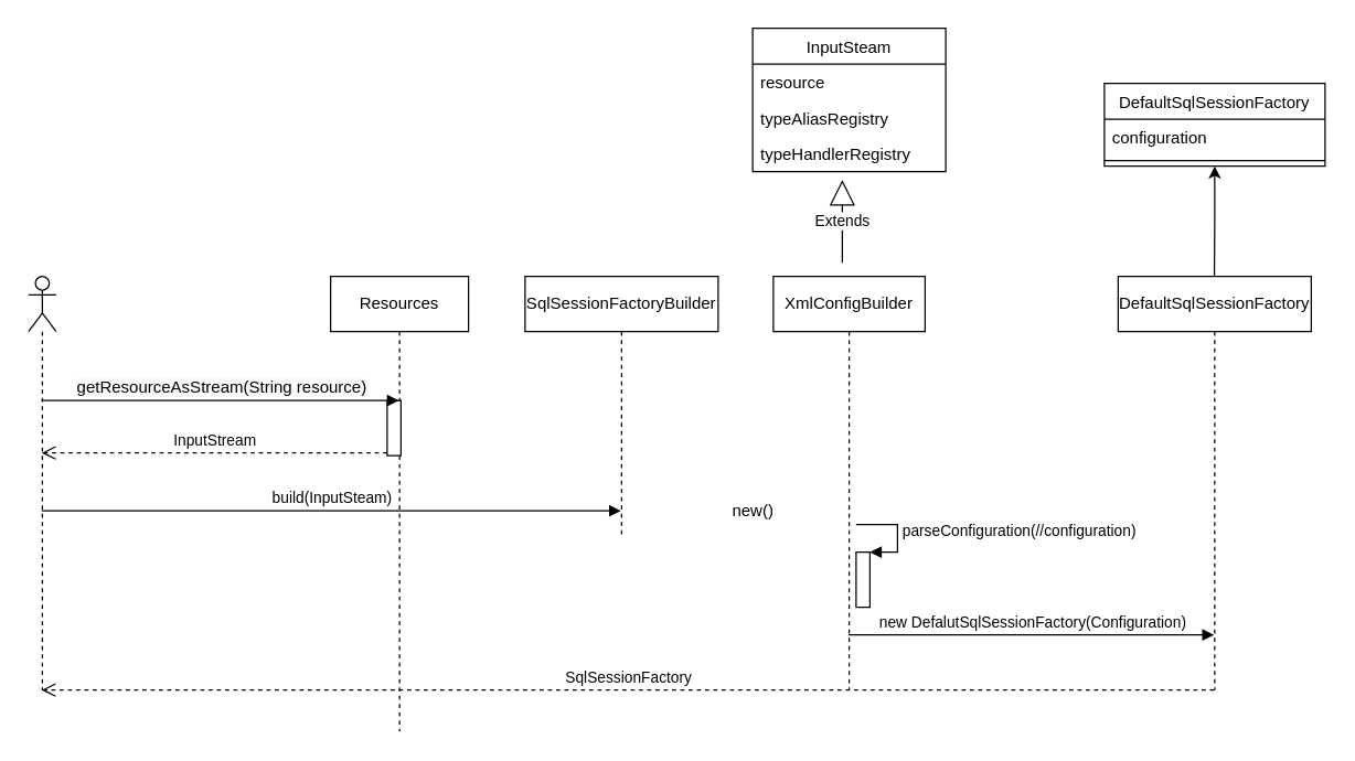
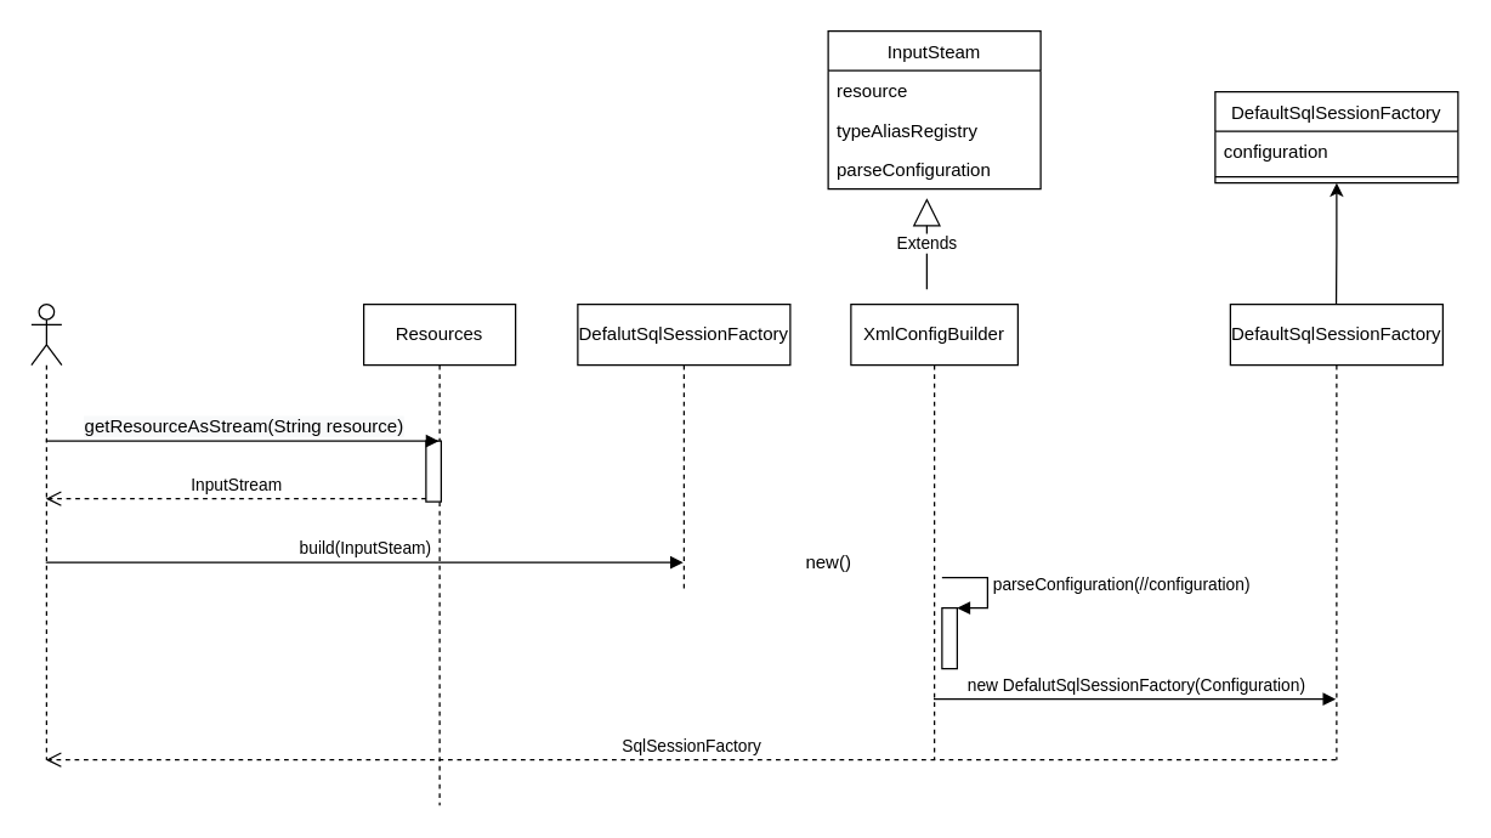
- <mxCell id="18" value="typeHandlerRegistry" style="text;strokeColor=none;fillColor=none;align=left;verticalAlign=top;spacingLeft=4;spacingRight=4;overflow=hidden;rotatable=0;points=[[0,0.5],[1,0.5]];portConstraint=eastwest;" vertex="1" parent="15"><mxGeometry y="78" width="140" height="26" as="geometry" /></mxCell>
+ <mxCell id="18" value="parseConfiguration" style="text;strokeColor=none;fillColor=none;align=left;verticalAlign=top;spacingLeft=4;spacingRight=4;overflow=hidden;rotatable=0;points=[[0,0.5],[1,0.5]];portConstraint=eastwest;" vertex="1" parent="15"><mxGeometry y="78" width="140" height="26" as="geometry" /></mxCell>
- <mxCell id="4" value="SqlSessionFactoryBuilder&lt;br&gt;" style="shape=umlLifeline;perimeter=lifelinePerimeter;whiteSpace=wrap;html=1;container=1;collapsible=0;recursiveResize=0;outlineConnect=0;" vertex="1" parent="1"><mxGeometry x="380" y="200" width="140" height="190" as="geometry" /></mxCell>
+ <mxCell id="4" value="DefalutSqlSessionFactory&lt;br&gt;" style="shape=umlLifeline;perimeter=lifelinePerimeter;whiteSpace=wrap;html=1;container=1;collapsible=0;recursiveResize=0;outlineConnect=0;" vertex="1" parent="1"><mxGeometry x="380" y="200" width="140" height="190" as="geometry" /></mxCell>
